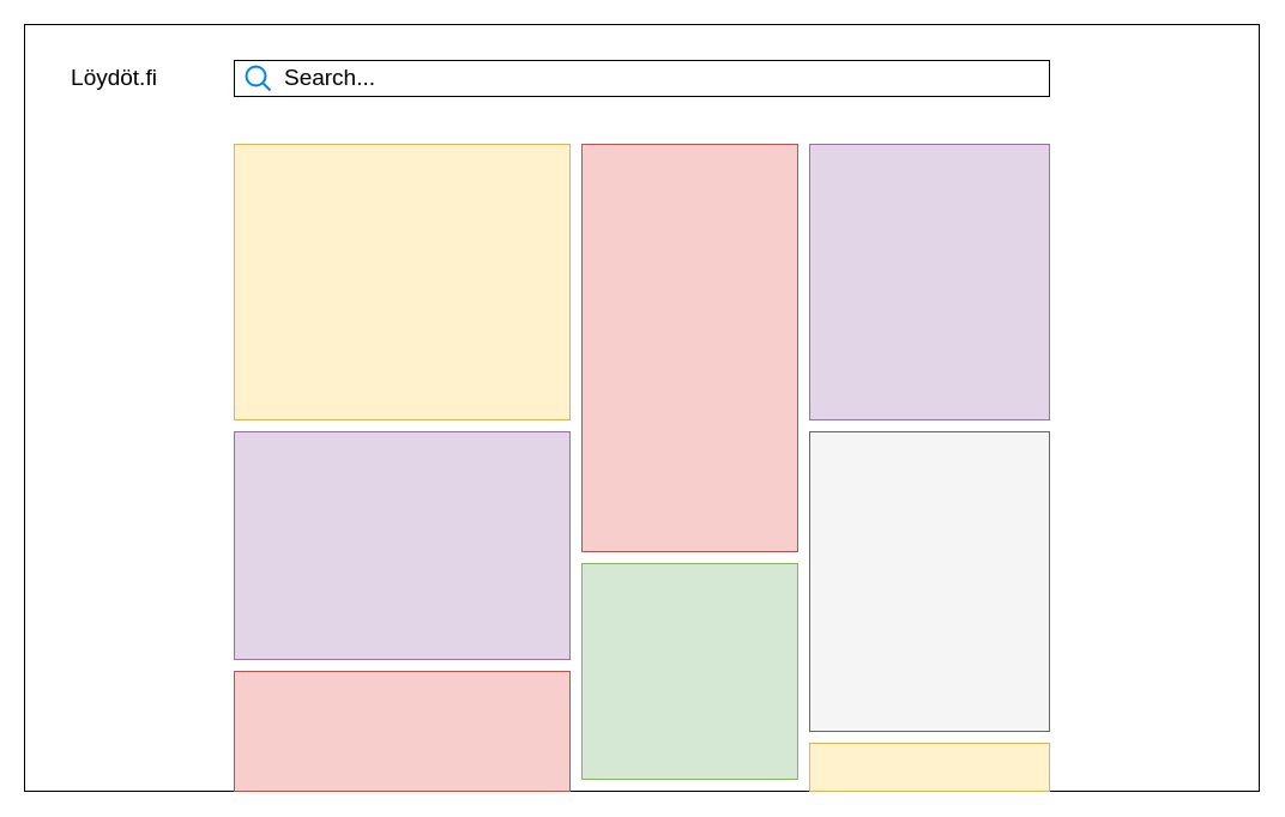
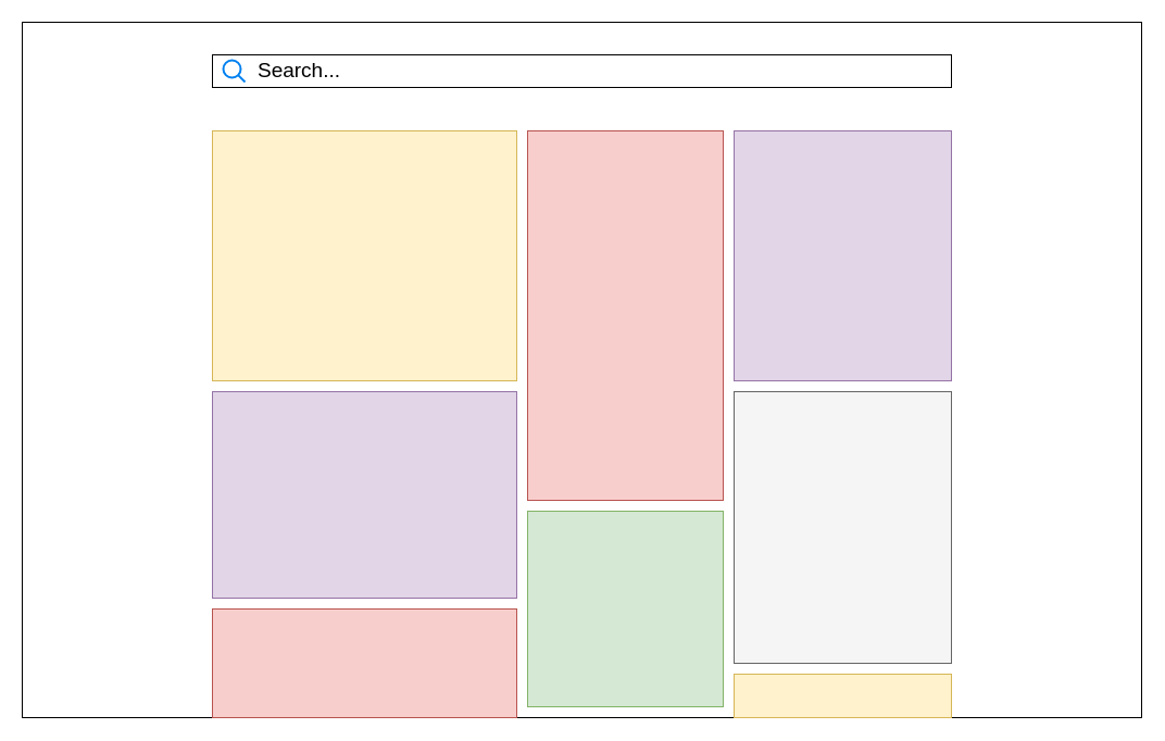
- <mxCell id="4" value="Löydöt.fi" style="text;html=1;strokeColor=none;fillColor=none;align=center;verticalAlign=middle;whiteSpace=wrap;rounded=0;fontSize=19;" vertex="1" parent="1"><mxGeometry x="55" y="45" width="80" height="40" as="geometry" /></mxCell>
